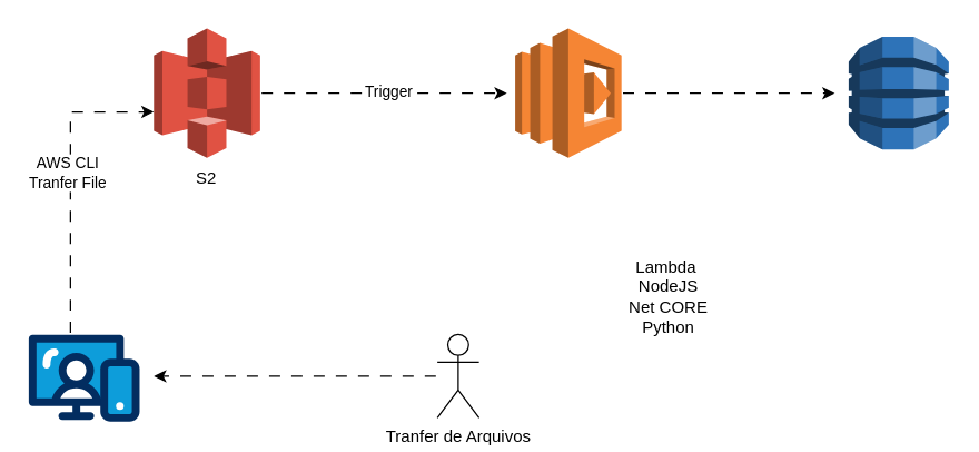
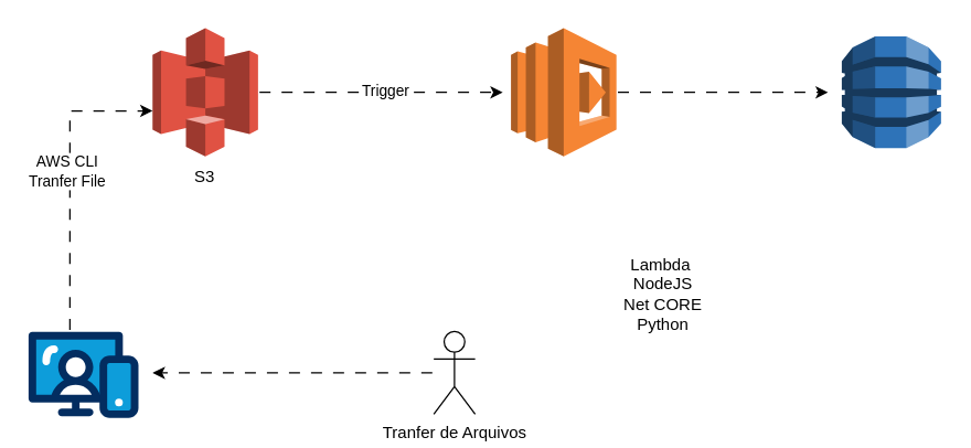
- <mxCell id="3" value="&lt;font style=&quot;vertical-align: inherit;&quot; dir=&quot;auto&quot;&gt;&lt;font style=&quot;vertical-align: inherit;&quot; dir=&quot;auto&quot;&gt;S2&lt;/font&gt;&lt;/font&gt;" style="text;strokeColor=none;align=center;fillColor=none;html=1;verticalAlign=middle;whiteSpace=wrap;rounded=0;" parent="1" vertex="1"><mxGeometry x="118.25" y="113" width="60" height="30" as="geometry" /></mxCell>
+ <mxCell id="3" value="&lt;font style=&quot;vertical-align: inherit;&quot; dir=&quot;auto&quot;&gt;&lt;font style=&quot;vertical-align: inherit;&quot; dir=&quot;auto&quot;&gt;S3&lt;/font&gt;&lt;/font&gt;" style="text;strokeColor=none;align=center;fillColor=none;html=1;verticalAlign=middle;whiteSpace=wrap;rounded=0;" parent="1" vertex="1"><mxGeometry x="118.25" y="113" width="60" height="30" as="geometry" /></mxCell>
